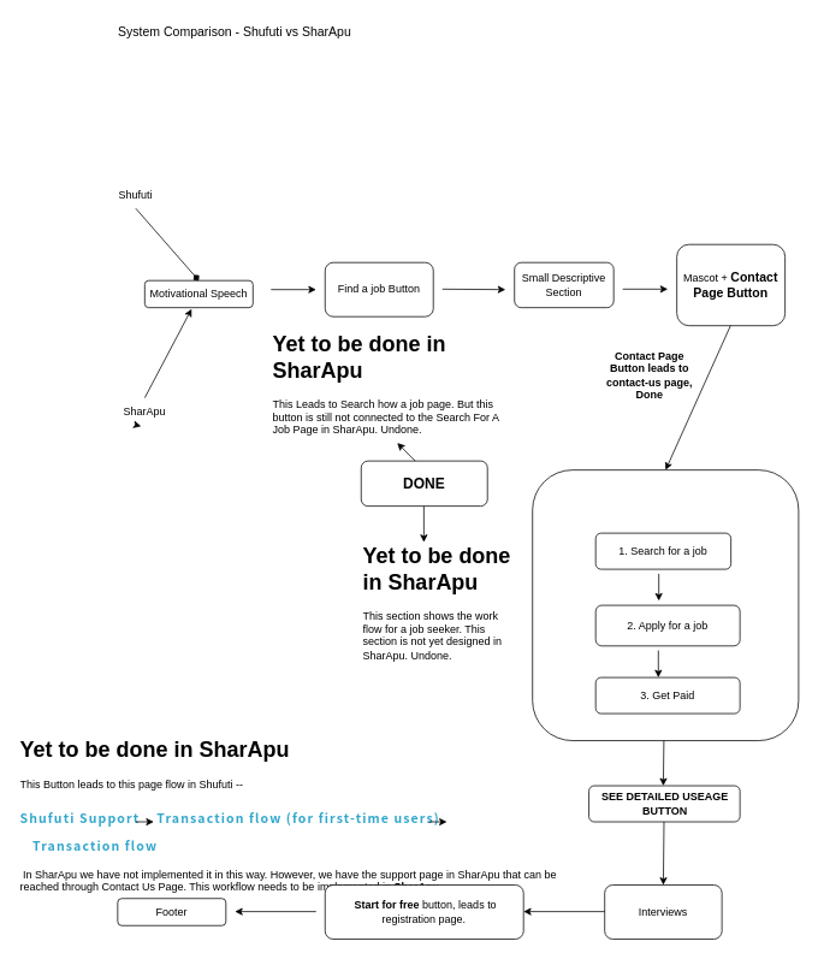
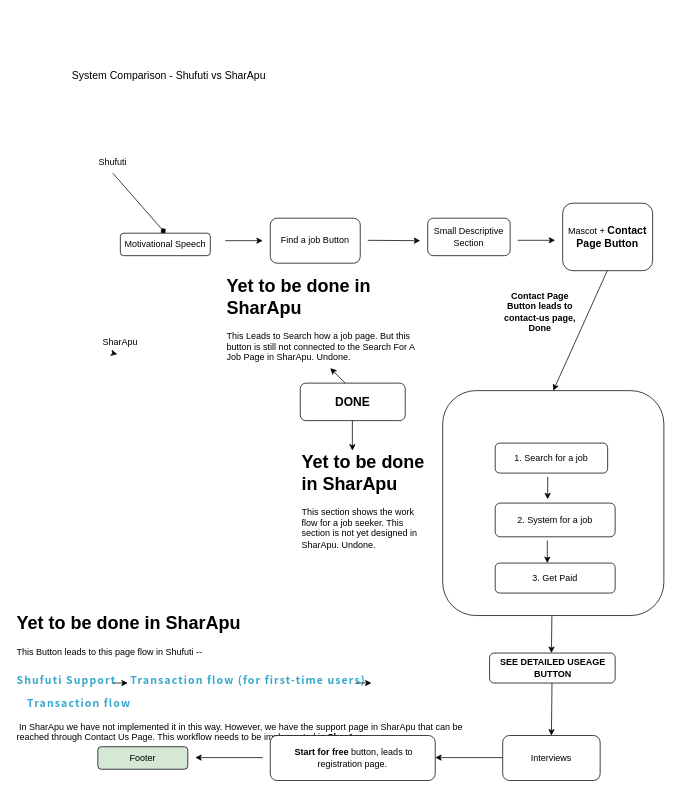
- <mxCell id="2" value="&lt;font style=&quot;font-size: 14px;&quot;&gt;System Comparison - Shufuti vs SharApu&lt;/font&gt;" style="text;html=1;align=center;verticalAlign=middle;whiteSpace=wrap;rounded=0;" parent="1" vertex="1"><mxGeometry x="110" y="20" width="300" height="30" as="geometry" /></mxCell>
+ <mxCell id="2" value="&lt;font style=&quot;font-size: 14px;&quot;&gt;System Comparison - Shufuti vs SharApu&lt;/font&gt;" style="text;html=1;align=center;verticalAlign=middle;whiteSpace=wrap;rounded=0;" parent="1" vertex="1"><mxGeometry x="75" y="85" width="300" height="30" as="geometry" /></mxCell>
- <mxCell id="6" value="" style="endArrow=classic;html=1;rounded=0;entryX=0.433;entryY=1.05;entryDx=0;entryDy=0;entryPerimeter=0;exitX=0.5;exitY=0;exitDx=0;exitDy=0;" parent="1" source="17" target="4" edge="1"><mxGeometry width="50" height="50" relative="1" as="geometry"><mxPoint x="170" y="430" as="sourcePoint" /><mxPoint x="260" y="390" as="targetPoint" /></mxGeometry></mxCell>
- <mxCell id="20" value="2. Apply for a job" style="rounded=1;whiteSpace=wrap;html=1;" parent="1" vertex="1"><mxGeometry x="660" y="670" width="160" height="45" as="geometry" /></mxCell>
+ <mxCell id="20" value="2. System for a job" style="rounded=1;whiteSpace=wrap;html=1;" parent="1" vertex="1"><mxGeometry x="660" y="670" width="160" height="45" as="geometry" /></mxCell>
- <mxCell id="35" value="Footer" style="rounded=1;whiteSpace=wrap;html=1;" parent="1" vertex="1"><mxGeometry x="130" y="995" width="120" height="30" as="geometry" /></mxCell>
+ <mxCell id="35" value="Footer" style="rounded=1;whiteSpace=wrap;html=1;fillColor=#d5e8d4;" parent="1" vertex="1"><mxGeometry x="130" y="995" width="120" height="30" as="geometry" /></mxCell>
